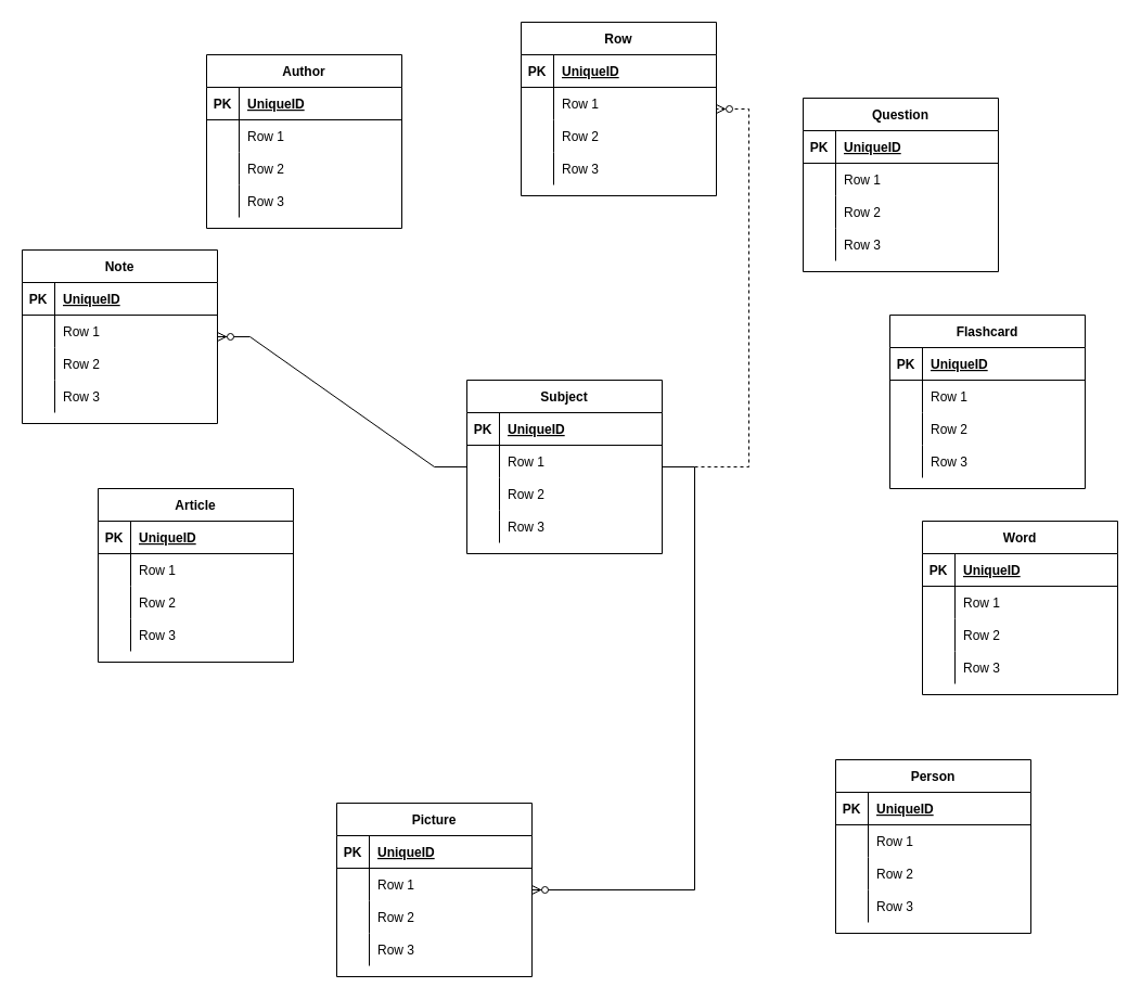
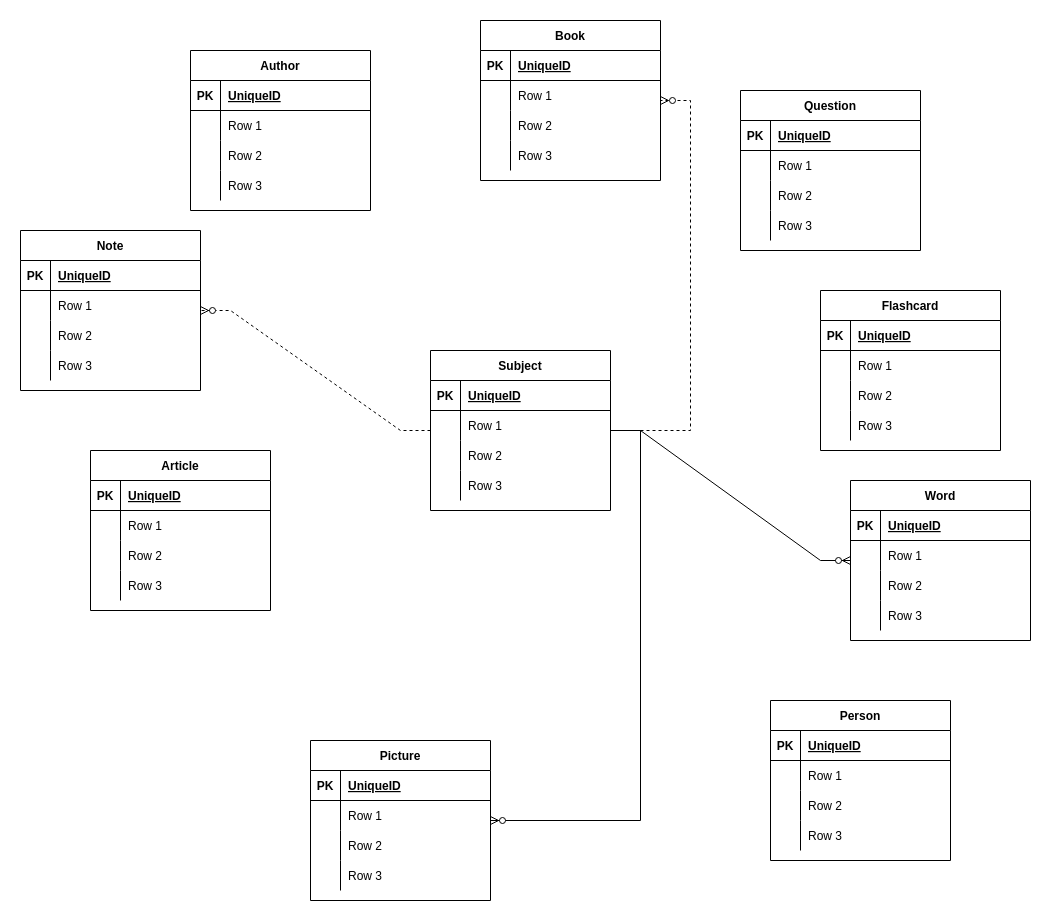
- <mxCell id="15" value="Row" style="shape=table;startSize=30;container=1;collapsible=1;childLayout=tableLayout;fixedRows=1;rowLines=0;fontStyle=1;align=center;resizeLast=1;" vertex="1" parent="1"><mxGeometry x="480" y="20" width="180" height="160" as="geometry" /></mxCell>
+ <mxCell id="15" value="Book" style="shape=table;startSize=30;container=1;collapsible=1;childLayout=tableLayout;fixedRows=1;rowLines=0;fontStyle=1;align=center;resizeLast=1;" vertex="1" parent="1"><mxGeometry x="480" y="20" width="180" height="160" as="geometry" /></mxCell>
- <mxCell id="96" value="" style="edgeStyle=entityRelationEdgeStyle;fontSize=12;html=1;endArrow=ERzeroToMany;endFill=1;rounded=0;" edge="1" parent="1" source="2" target="83"><mxGeometry width="100" height="100" relative="1" as="geometry"><mxPoint x="420" y="240" as="sourcePoint" /><mxPoint x="260" y="340" as="targetPoint" /></mxGeometry></mxCell>
+ <mxCell id="96" value="" style="edgeStyle=entityRelationEdgeStyle;fontSize=12;html=1;endArrow=ERzeroToMany;endFill=1;rounded=0;dashed=1;" edge="1" parent="1" source="2" target="83"><mxGeometry width="100" height="100" relative="1" as="geometry"><mxPoint x="420" y="240" as="sourcePoint" /><mxPoint x="260" y="340" as="targetPoint" /></mxGeometry></mxCell>
+ <mxCell id="42" value="" style="edgeStyle=entityRelationEdgeStyle;fontSize=12;html=1;endArrow=ERzeroToMany;endFill=1;rounded=0;" edge="1" parent="1" source="2" target="28"><mxGeometry width="100" height="100" relative="1" as="geometry"><mxPoint x="640" y="680" as="sourcePoint" /><mxPoint x="740" y="580" as="targetPoint" /></mxGeometry></mxCell>
